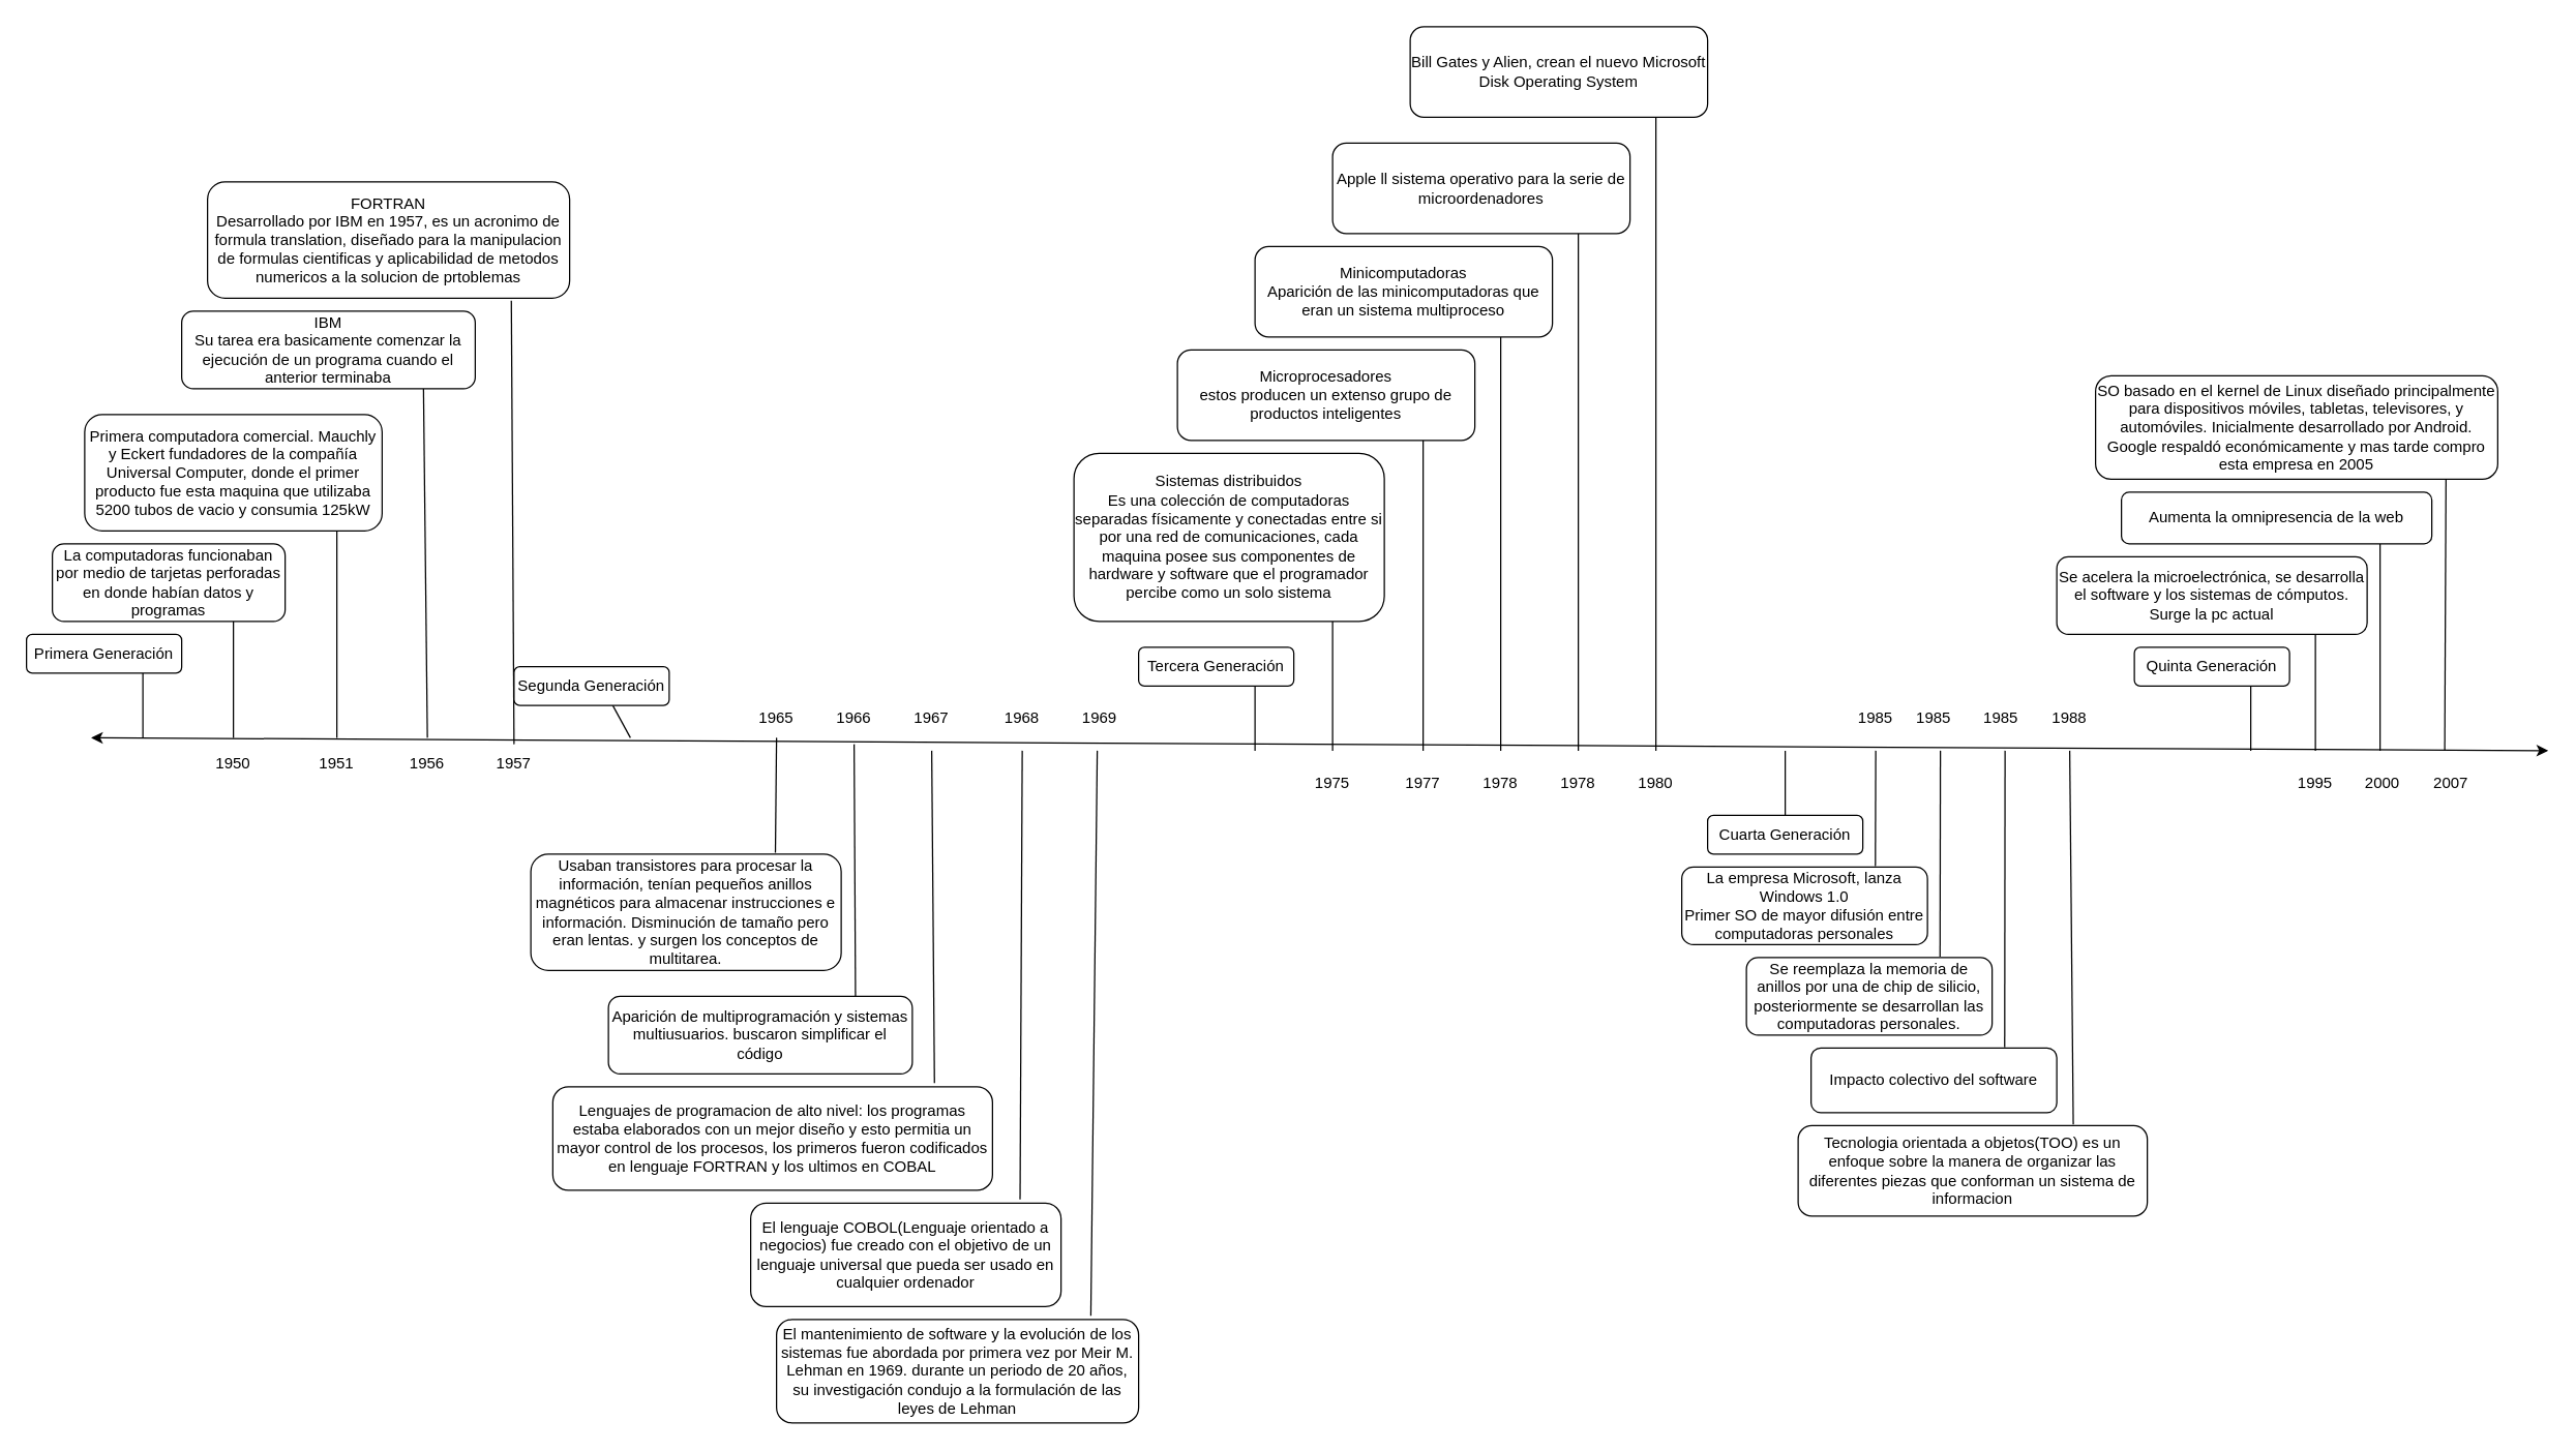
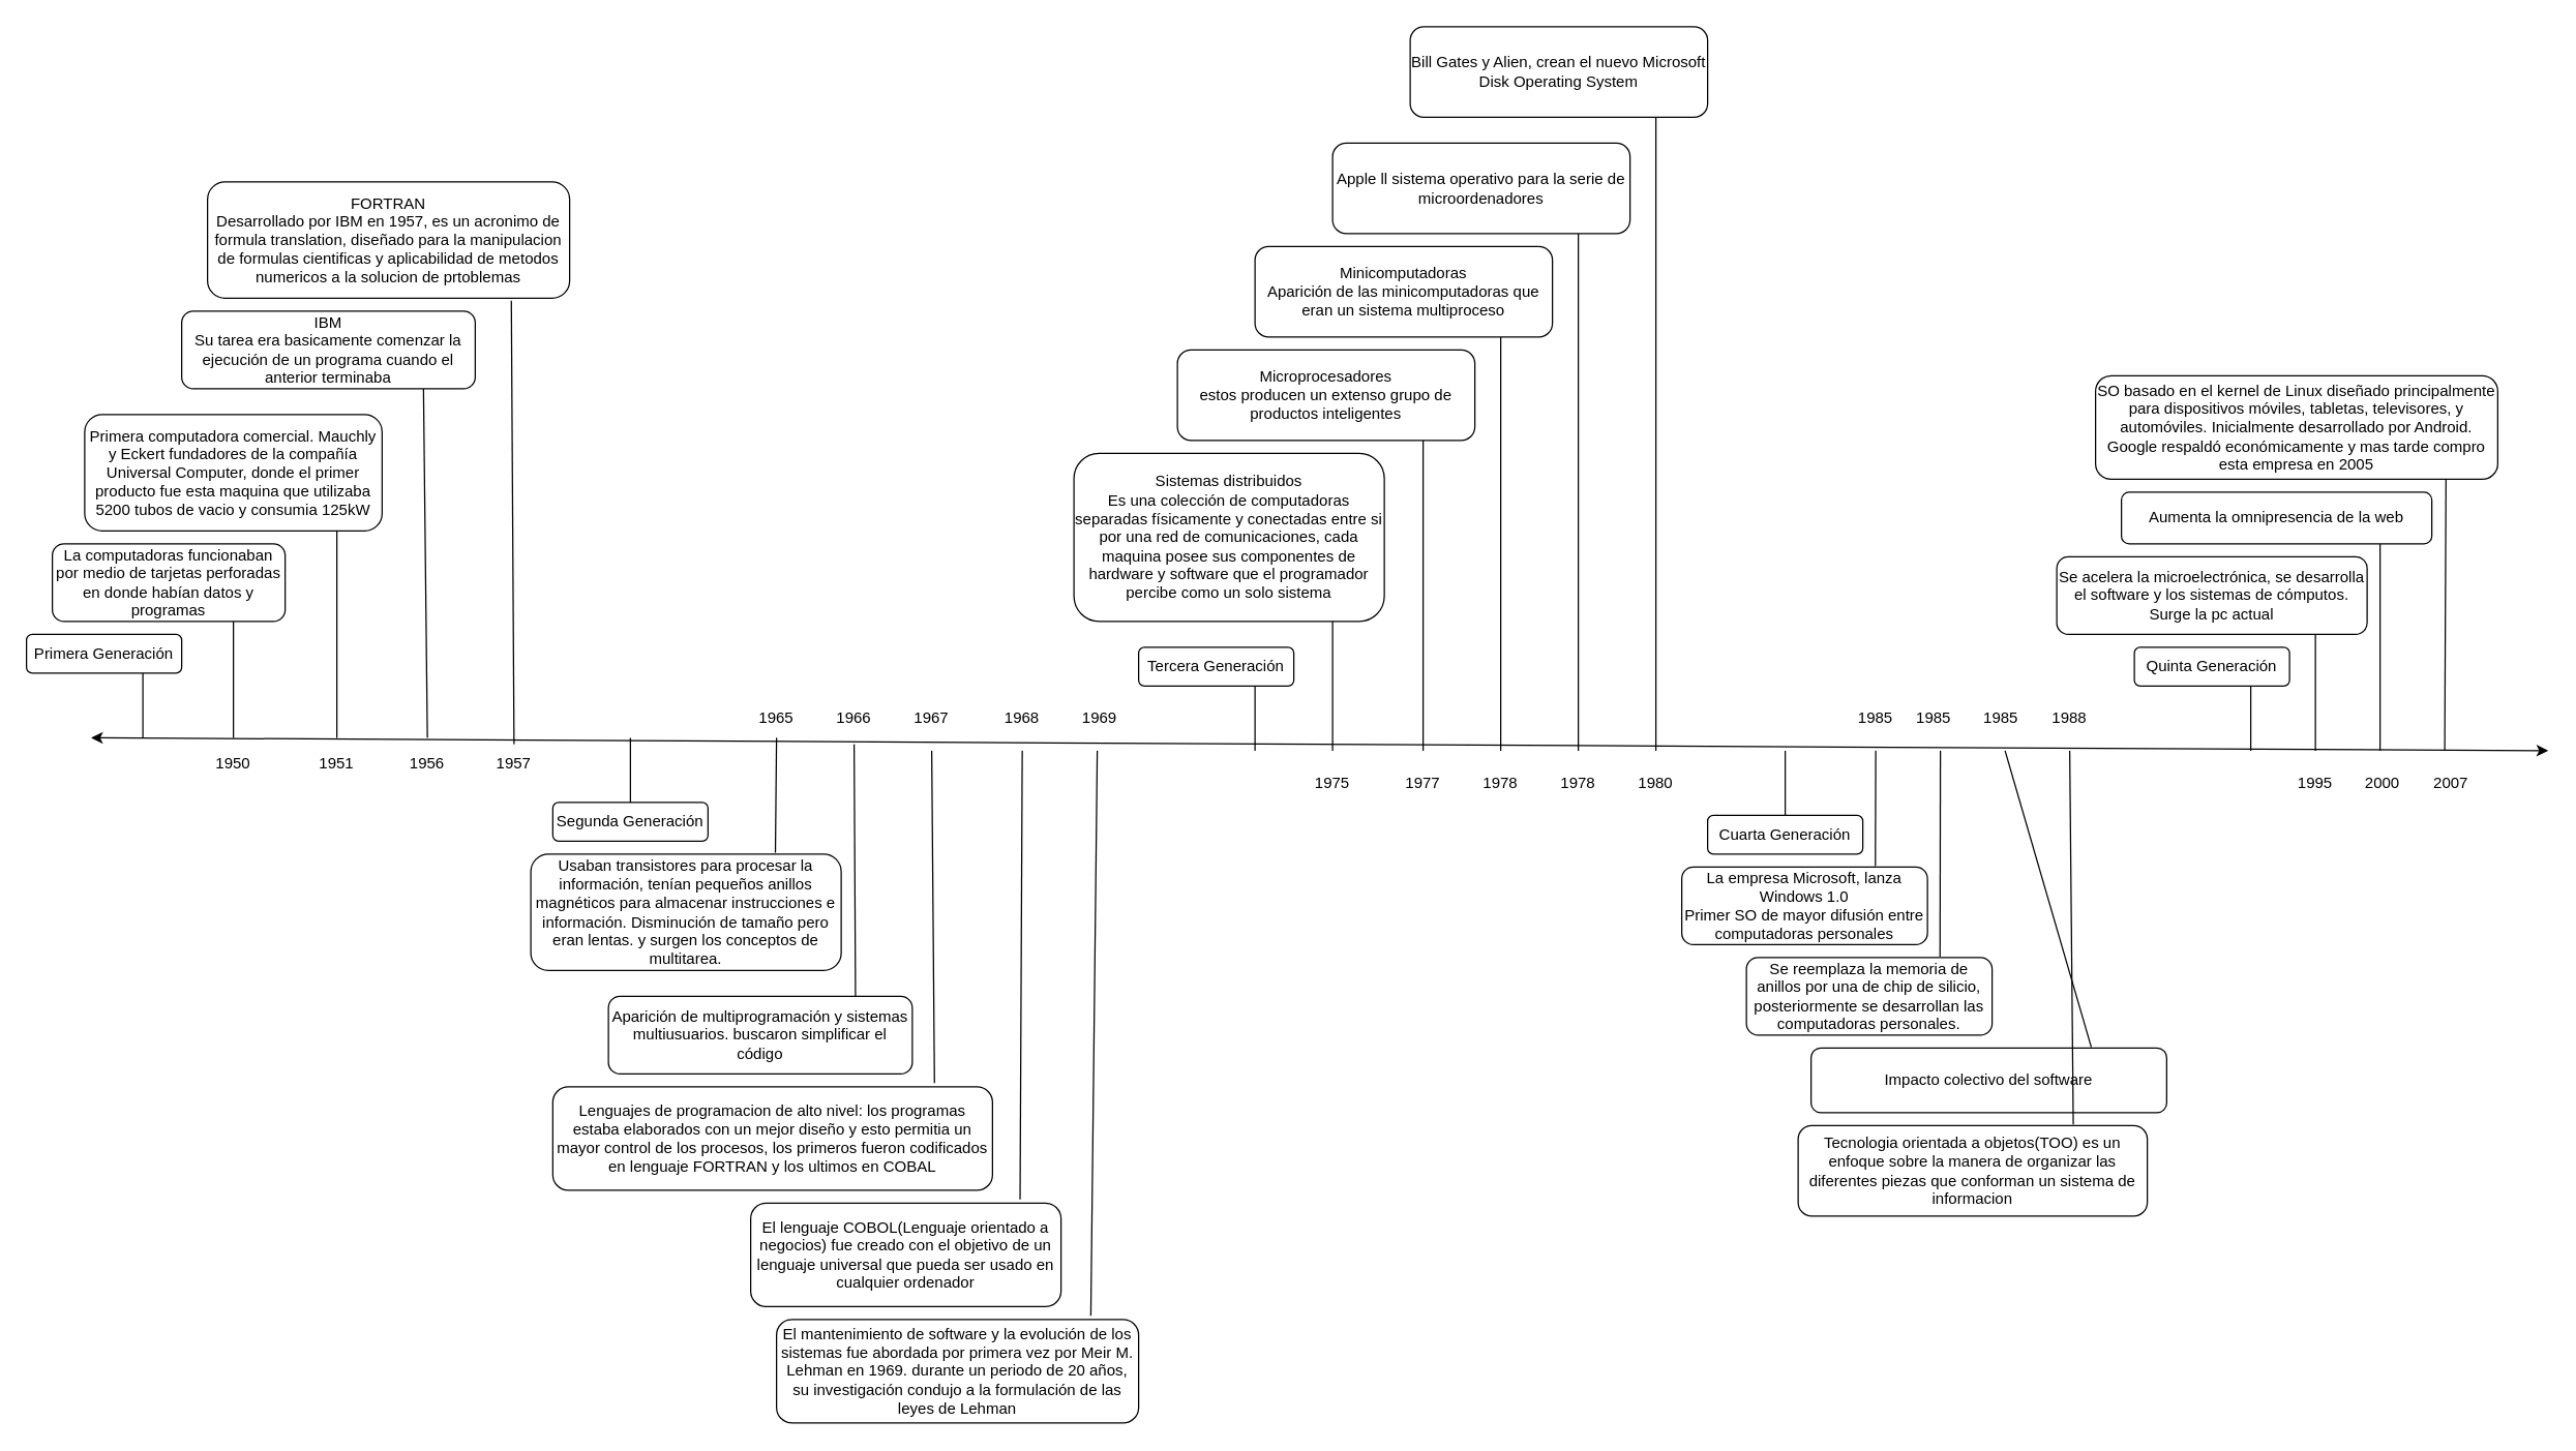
- <mxCell id="18" value="Segunda Generación" style="rounded=1;whiteSpace=wrap;html=1;" vertex="1" parent="1"><mxGeometry x="397" y="515" width="120" height="30" as="geometry" /></mxCell>
+ <mxCell id="18" value="Segunda Generación" style="rounded=1;whiteSpace=wrap;html=1;" vertex="1" parent="1"><mxGeometry x="427" y="620" width="120" height="30" as="geometry" /></mxCell>
- <mxCell id="58" value="Impacto colectivo del software" style="rounded=1;whiteSpace=wrap;html=1;" vertex="1" parent="1"><mxGeometry x="1400" y="810" width="190" height="50" as="geometry" /></mxCell>
+ <mxCell id="58" value="Impacto colectivo del software" style="rounded=1;whiteSpace=wrap;html=1;" vertex="1" parent="1"><mxGeometry x="1400" y="810" width="275" height="50" as="geometry" /></mxCell>
